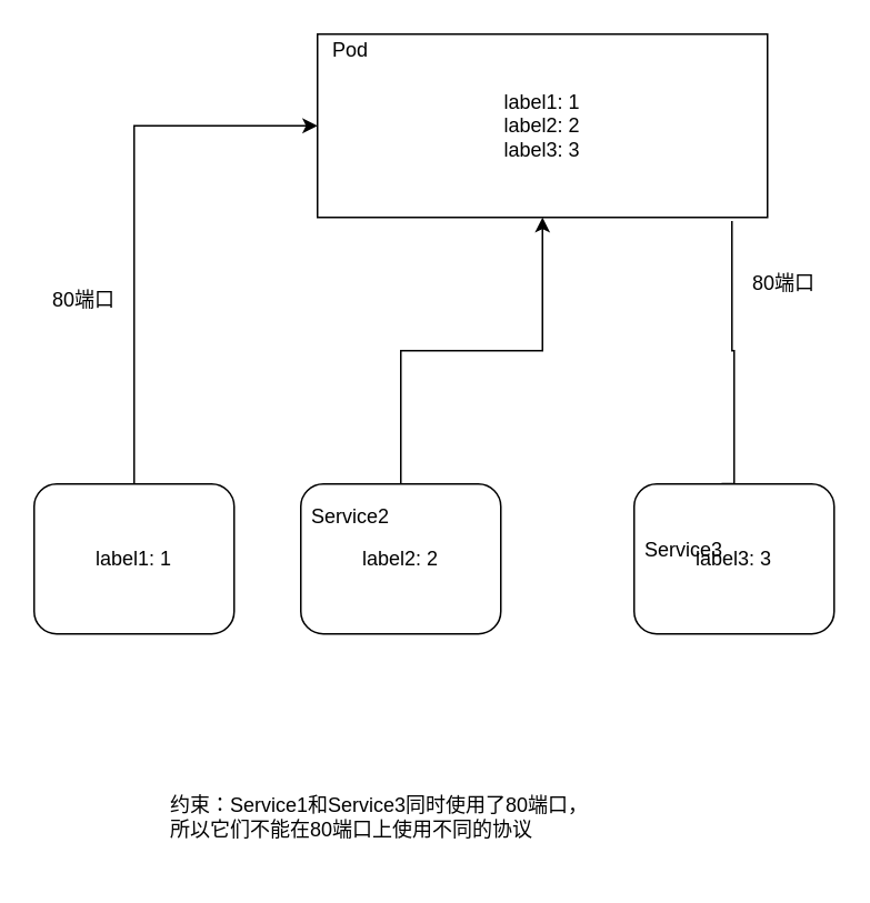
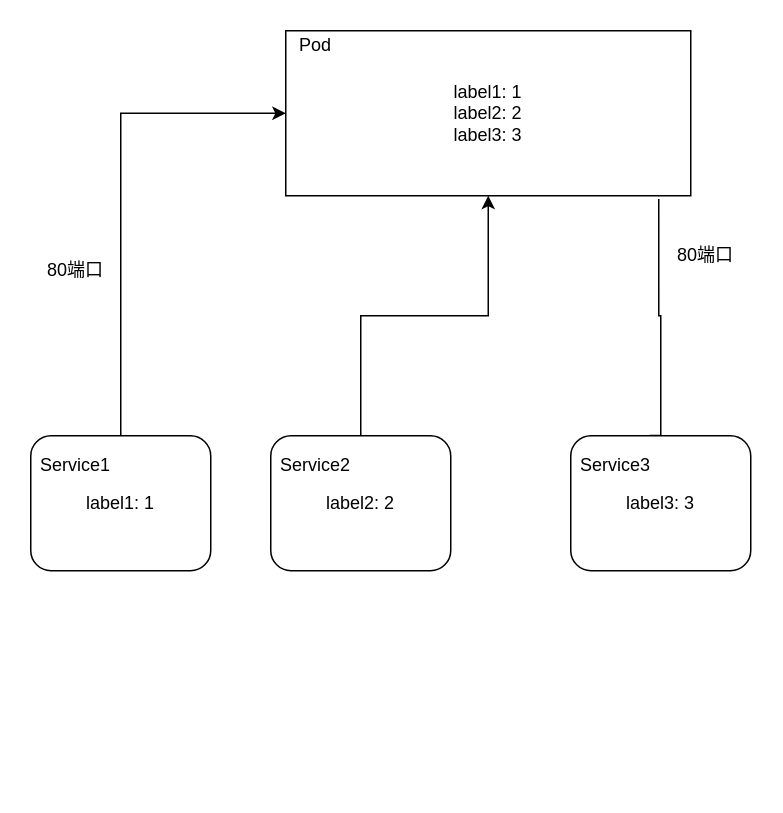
+ <mxCell id="10" value="Service1" style="text;html=1;strokeColor=none;fillColor=none;align=center;verticalAlign=middle;whiteSpace=wrap;rounded=0;" vertex="1" parent="1"><mxGeometry x="30" y="300" width="40" height="20" as="geometry" /></mxCell>
- <mxCell id="12" value="Service3" style="text;html=1;strokeColor=none;fillColor=none;align=center;verticalAlign=middle;whiteSpace=wrap;rounded=0;" vertex="1" parent="1"><mxGeometry x="390" y="320" width="40" height="20" as="geometry" /></mxCell>
+ <mxCell id="12" value="Service3" style="text;html=1;strokeColor=none;fillColor=none;align=center;verticalAlign=middle;whiteSpace=wrap;rounded=0;" vertex="1" parent="1"><mxGeometry x="390" y="300" width="40" height="20" as="geometry" /></mxCell>
- <mxCell id="15" value="约束：Service1和Service3同时使用了80端口，所以它们不能在80端口上使用不同的协议" style="text;html=1;strokeColor=none;fillColor=none;align=left;verticalAlign=middle;whiteSpace=wrap;rounded=0;" vertex="1" parent="1"><mxGeometry x="100" y="460" width="260" height="60" as="geometry" /></mxCell>
